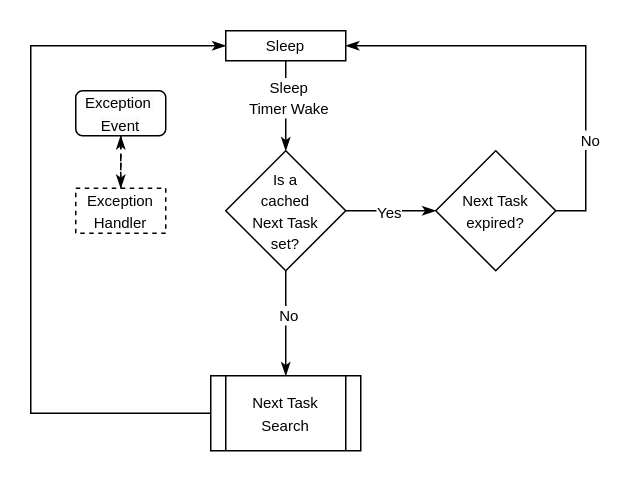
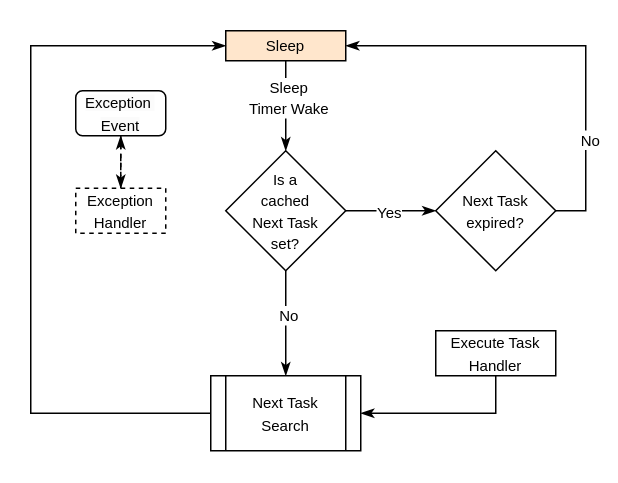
- <mxCell id="12" value="&lt;font style=&quot;font-size: 10px;&quot;&gt;Sleep&lt;/font&gt;" style="rounded=0;whiteSpace=wrap;html=1;" parent="1" vertex="1"><mxGeometry x="150" y="20" width="80" height="20" as="geometry" /></mxCell>
+ <mxCell id="12" value="&lt;font style=&quot;font-size: 10px;&quot;&gt;Sleep&lt;/font&gt;" style="rounded=0;whiteSpace=wrap;html=1;fillColor=#ffe6cc;" parent="1" vertex="1"><mxGeometry x="150" y="20" width="80" height="20" as="geometry" /></mxCell>
+ <mxCell id="9" value="&lt;span style=&quot;font-size: 10px;&quot;&gt;Execute Task Handler&lt;br&gt;&lt;/span&gt;" style="rounded=0;whiteSpace=wrap;html=1;" parent="1" vertex="1"><mxGeometry x="290" y="220" width="80" height="30" as="geometry" /></mxCell>
+ <mxCell id="8" style="edgeStyle=orthogonalEdgeStyle;rounded=0;orthogonalLoop=1;jettySize=auto;html=1;entryX=1;entryY=0.5;entryDx=0;entryDy=0;endArrow=classicThin;endFill=1;" parent="1" source="9" target="16" edge="1"><mxGeometry relative="1" as="geometry"><mxPoint x="330" y="300" as="targetPoint" /><Array as="points"><mxPoint x="330" y="275" /></Array></mxGeometry></mxCell>
